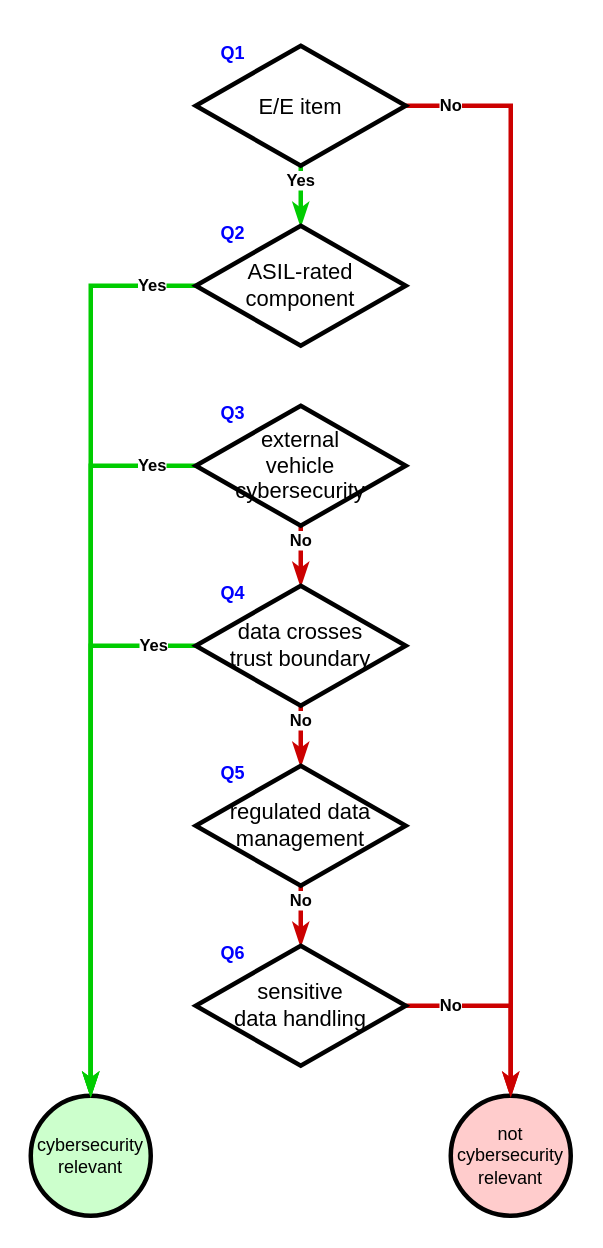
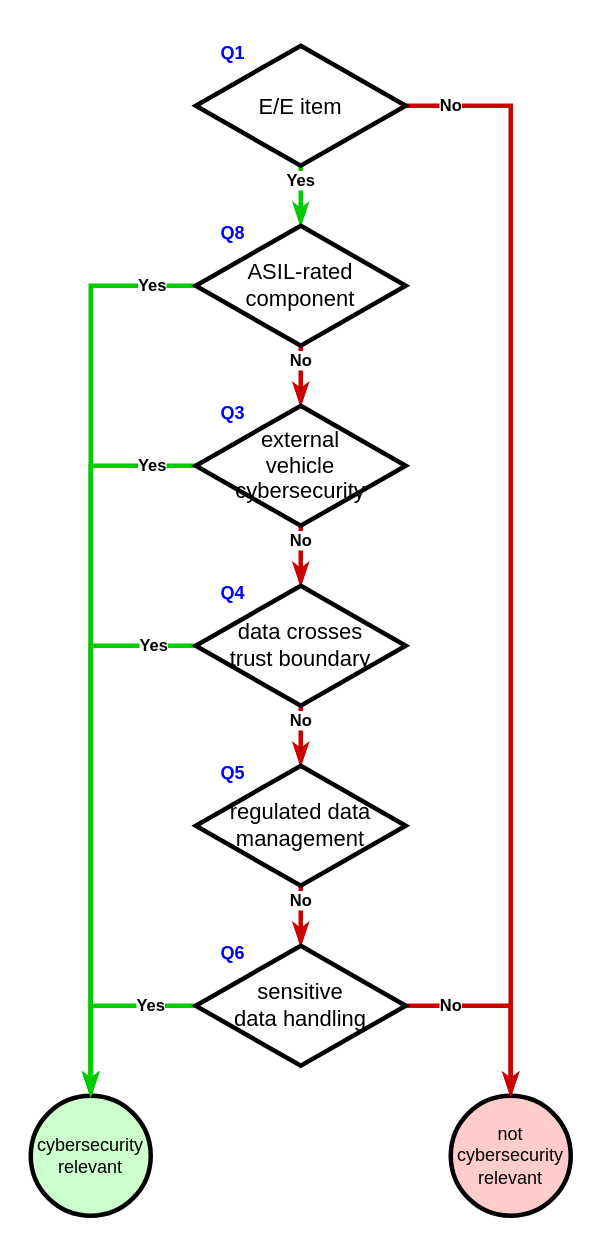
- <mxCell id="22" value="&lt;font color=&quot;#0000ff&quot;&gt;&lt;b&gt;Q2&lt;/b&gt;&lt;/font&gt;" style="text;html=1;strokeColor=none;fillColor=none;align=center;verticalAlign=middle;whiteSpace=wrap;rounded=0;strokeWidth=3;" parent="1" vertex="1"><mxGeometry x="140" y="140" width="30" height="30" as="geometry" /></mxCell>
+ <mxCell id="22" value="&lt;font color=&quot;#0000ff&quot;&gt;&lt;b&gt;Q8&lt;/b&gt;&lt;/font&gt;" style="text;html=1;strokeColor=none;fillColor=none;align=center;verticalAlign=middle;whiteSpace=wrap;rounded=0;strokeWidth=3;" parent="1" vertex="1"><mxGeometry x="140" y="140" width="30" height="30" as="geometry" /></mxCell>
+ <mxCell id="6" value="&lt;b&gt;No&lt;/b&gt;" style="edgeStyle=orthogonalEdgeStyle;rounded=0;orthogonalLoop=1;jettySize=auto;html=1;strokeWidth=3;endArrow=classicThin;endFill=1;strokeColor=#CC0000;" parent="1" source="7" target="12" edge="1"><mxGeometry x="-0.5" relative="1" as="geometry"><mxPoint as="offset" /></mxGeometry></mxCell>
+ <mxCell id="18" value="&lt;b&gt;Yes&lt;/b&gt;" style="edgeStyle=orthogonalEdgeStyle;rounded=0;orthogonalLoop=1;jettySize=auto;html=1;entryX=0.5;entryY=0;entryDx=0;entryDy=0;strokeWidth=3;strokeColor=#00CC00;endArrow=classicThin;endFill=1;" parent="1" source="20" target="9" edge="1"><mxGeometry x="-0.538" relative="1" as="geometry"><mxPoint as="offset" /></mxGeometry></mxCell>
